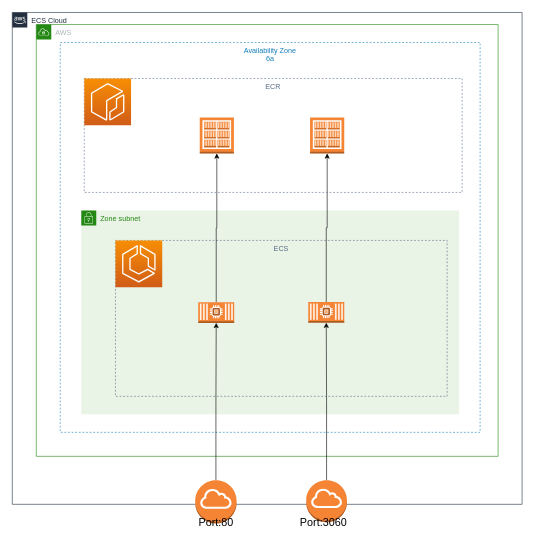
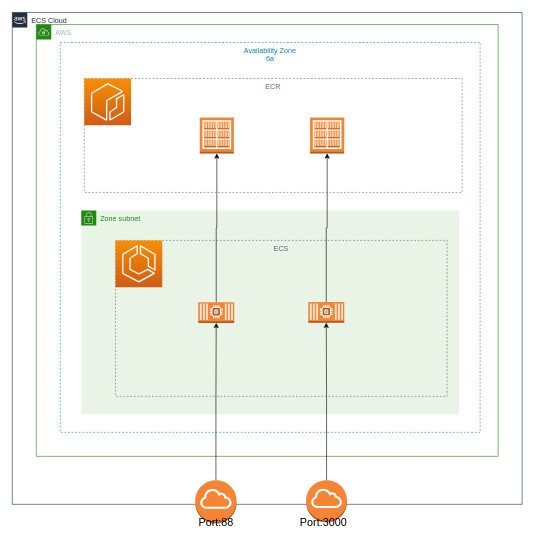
- <mxCell id="10" value="Port:80" style="text;html=1;strokeColor=none;fillColor=none;align=center;verticalAlign=middle;whiteSpace=wrap;rounded=0;fontSize=18;" vertex="1" parent="1"><mxGeometry x="339.5" y="861" width="40" height="20" as="geometry" /></mxCell>
+ <mxCell id="10" value="Port:88" style="text;html=1;strokeColor=none;fillColor=none;align=center;verticalAlign=middle;whiteSpace=wrap;rounded=0;fontSize=18;" vertex="1" parent="1"><mxGeometry x="339.5" y="861" width="40" height="20" as="geometry" /></mxCell>
- <mxCell id="11" value="Port:3060" style="text;html=1;strokeColor=none;fillColor=none;align=center;verticalAlign=middle;whiteSpace=wrap;rounded=0;fontSize=18;" vertex="1" parent="1"><mxGeometry x="518.5" y="861" width="40" height="20" as="geometry" /></mxCell>
+ <mxCell id="11" value="Port:3000" style="text;html=1;strokeColor=none;fillColor=none;align=center;verticalAlign=middle;whiteSpace=wrap;rounded=0;fontSize=18;" vertex="1" parent="1"><mxGeometry x="518.5" y="861" width="40" height="20" as="geometry" /></mxCell>
